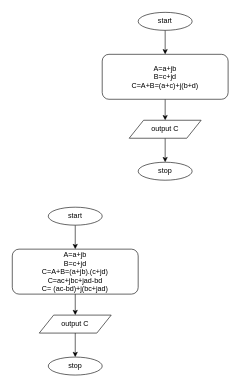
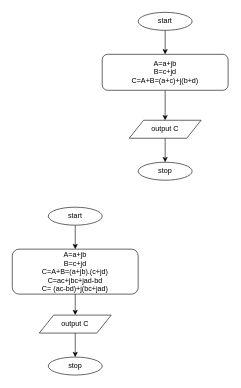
- <mxCell id="6" value="A=a+jb&lt;br&gt;B=c+jd&lt;br&gt;C=A+B=(a+c)+j(b+d)" style="rounded=1;whiteSpace=wrap;html=1;" parent="1" vertex="1"><mxGeometry x="170" y="90" width="210" height="75" as="geometry" /></mxCell>
+ <mxCell id="6" value="A=a+jb&lt;br&gt;B=c+jd&lt;br&gt;C=A+B=(a+c)+j(b+d)" style="rounded=1;whiteSpace=wrap;html=1;" parent="1" vertex="1"><mxGeometry x="170" y="90" width="210" height="60" as="geometry" /></mxCell>
